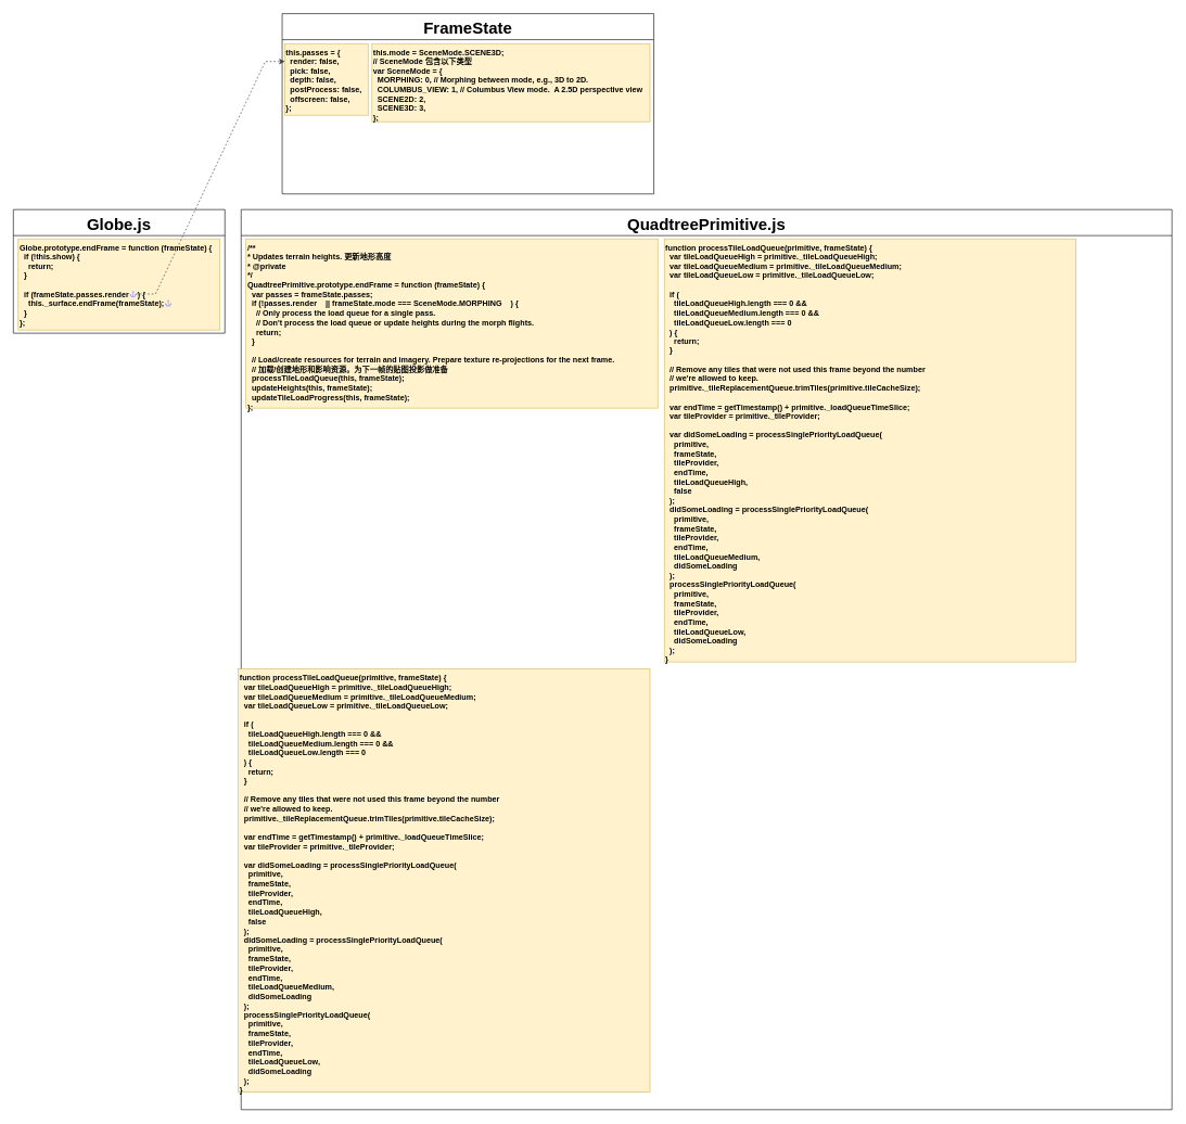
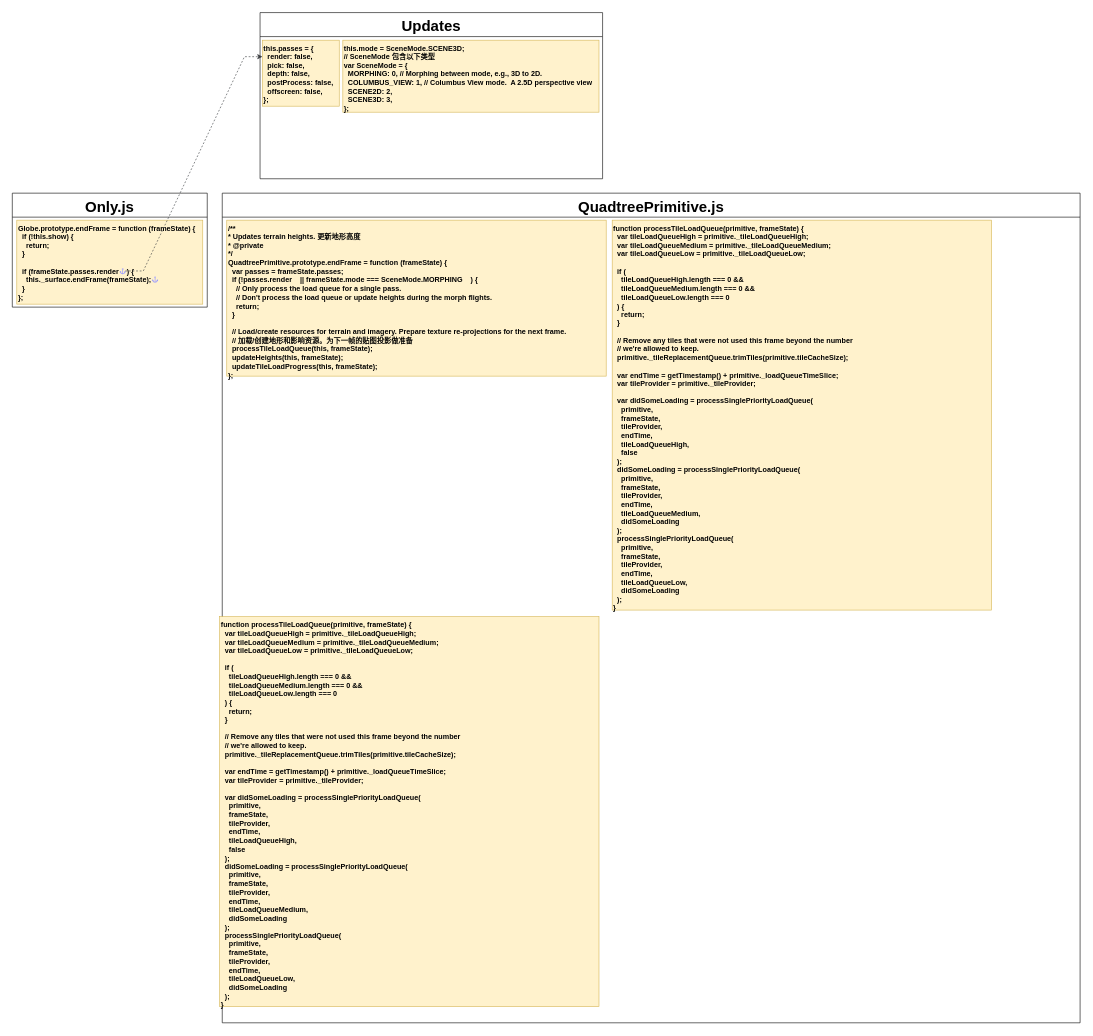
- <mxCell id="8" value="FrameState" style="swimlane;swimlaneLine=1;swimlaneFillColor=none;fontSize=25;startSize=40;fontStyle=1" vertex="1" parent="1"><mxGeometry x="433" y="20" width="571" height="277" as="geometry" /></mxCell>
+ <mxCell id="8" value="Updates" style="swimlane;swimlaneLine=1;swimlaneFillColor=none;fontSize=25;startSize=40;fontStyle=1" vertex="1" parent="1"><mxGeometry x="433" y="20" width="571" height="277" as="geometry" /></mxCell>
- <mxCell id="2" value="Globe.js" style="swimlane;swimlaneLine=1;swimlaneFillColor=none;fontSize=25;startSize=40;" parent="1" vertex="1"><mxGeometry x="20" y="321" width="325" height="190" as="geometry" /></mxCell>
+ <mxCell id="2" value="Only.js" style="swimlane;swimlaneLine=1;swimlaneFillColor=none;fontSize=25;startSize=40;" parent="1" vertex="1"><mxGeometry x="20" y="321" width="325" height="190" as="geometry" /></mxCell>
